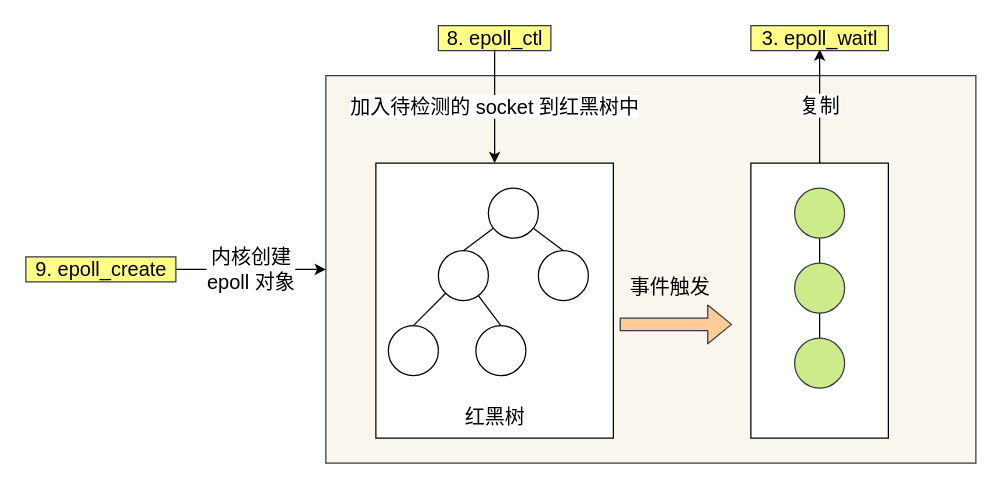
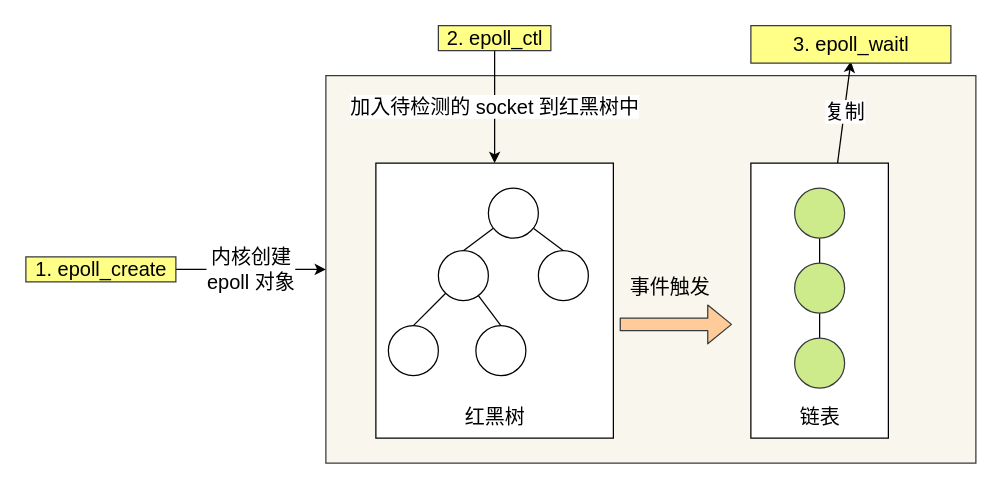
- <mxCell id="25" value="8. epoll_ctl" style="text;html=1;align=center;verticalAlign=middle;resizable=0;points=[];autosize=1;fontSize=16;fillColor=#ffff88;strokeColor=#36393d;" vertex="1" parent="1"><mxGeometry x="350" y="20" width="90" height="20" as="geometry" /></mxCell>
+ <mxCell id="25" value="2. epoll_ctl" style="text;html=1;align=center;verticalAlign=middle;resizable=0;points=[];autosize=1;fontSize=16;fillColor=#ffff88;strokeColor=#36393d;" vertex="1" parent="1"><mxGeometry x="350" y="20" width="90" height="20" as="geometry" /></mxCell>
- <mxCell id="26" value="3. epoll_waitl" style="text;html=1;align=center;verticalAlign=middle;resizable=0;points=[];autosize=1;fontSize=16;fillColor=#ffff88;strokeColor=#36393d;" vertex="1" parent="1"><mxGeometry x="600" y="20" width="110" height="20" as="geometry" /></mxCell>
+ <mxCell id="26" value="3. epoll_waitl" style="text;html=1;align=center;verticalAlign=middle;resizable=0;points=[];autosize=1;fontSize=16;fillColor=#ffff88;strokeColor=#36393d;" vertex="1" parent="1"><mxGeometry x="600" y="20" width="160" height="30" as="geometry" /></mxCell>
- <mxCell id="28" value="9. epoll_create" style="text;html=1;align=center;verticalAlign=middle;resizable=0;points=[];autosize=1;fontSize=16;fillColor=#ffff88;strokeColor=#36393d;" vertex="1" parent="1"><mxGeometry x="20" y="205" width="120" height="20" as="geometry" /></mxCell>
+ <mxCell id="28" value="1. epoll_create" style="text;html=1;align=center;verticalAlign=middle;resizable=0;points=[];autosize=1;fontSize=16;fillColor=#ffff88;strokeColor=#36393d;" vertex="1" parent="1"><mxGeometry x="20" y="205" width="120" height="20" as="geometry" /></mxCell>
+ <mxCell id="21" value="链表" style="text;html=1;align=center;verticalAlign=middle;resizable=0;points=[];autosize=1;fontSize=16;" vertex="1" parent="1"><mxGeometry x="630" y="323" width="50" height="20" as="geometry" /></mxCell>
